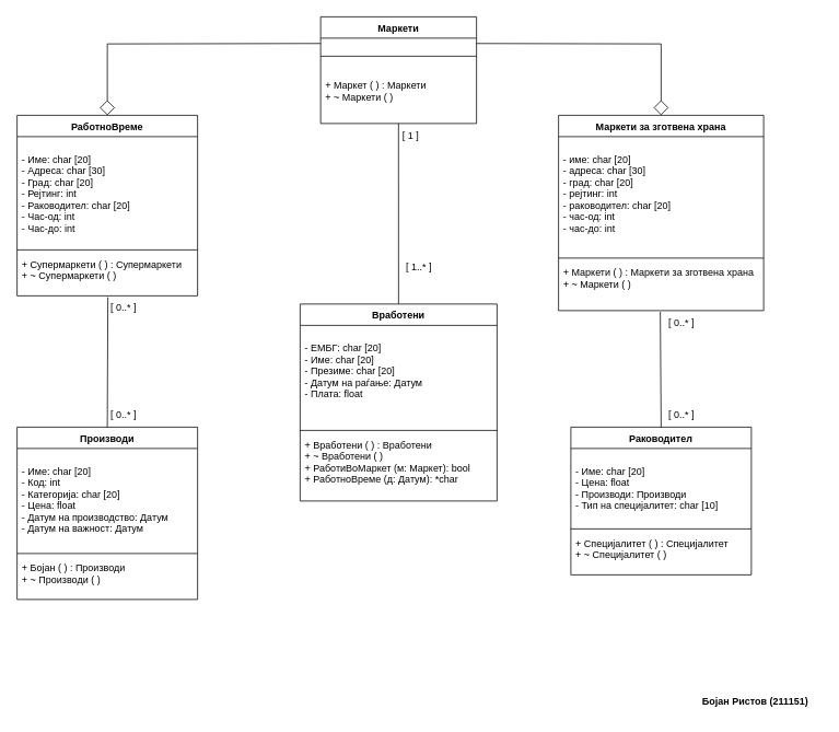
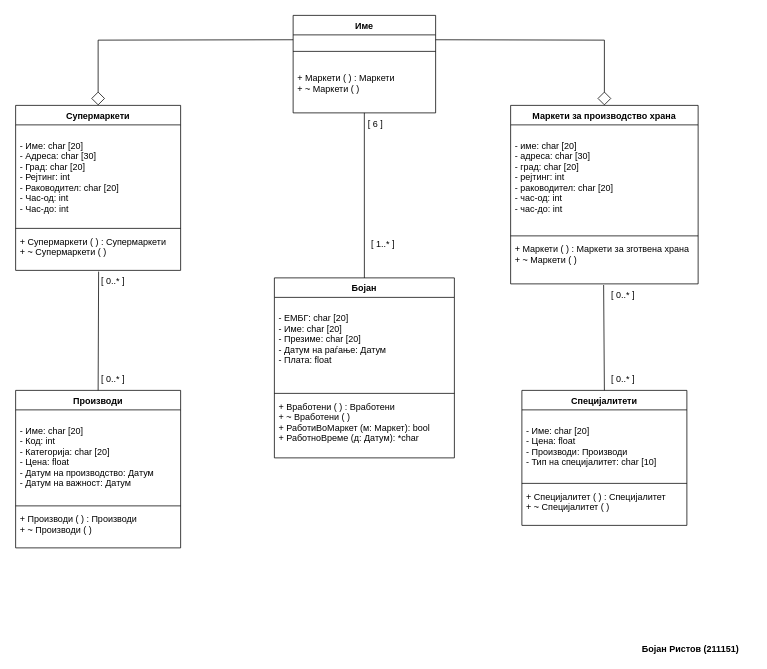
- <mxCell id="22" value="Маркети" style="swimlane;fontStyle=1;align=center;verticalAlign=top;childLayout=stackLayout;horizontal=1;startSize=26;horizontalStack=0;resizeParent=1;resizeParentMax=0;resizeLast=0;collapsible=1;marginBottom=0;" vertex="1" parent="1"><mxGeometry x="390" y="20" width="190" height="130" as="geometry" /></mxCell>
+ <mxCell id="22" value="Име" style="swimlane;fontStyle=1;align=center;verticalAlign=top;childLayout=stackLayout;horizontal=1;startSize=26;horizontalStack=0;resizeParent=1;resizeParentMax=0;resizeLast=0;collapsible=1;marginBottom=0;" vertex="1" parent="1"><mxGeometry x="390" y="20" width="190" height="130" as="geometry" /></mxCell>
- <mxCell id="24" value="+ Маркет ( ) : Маркети &#10;+ ~ Маркети ( )" style="text;strokeColor=none;fillColor=none;align=left;verticalAlign=top;spacingLeft=4;spacingRight=4;overflow=hidden;rotatable=0;points=[[0,0.5],[1,0.5]];portConstraint=eastwest;" vertex="1" parent="22"><mxGeometry y="70" width="190" height="60" as="geometry" /></mxCell>
+ <mxCell id="24" value="+ Маркети ( ) : Маркети &#10;+ ~ Маркети ( )" style="text;strokeColor=none;fillColor=none;align=left;verticalAlign=top;spacingLeft=4;spacingRight=4;overflow=hidden;rotatable=0;points=[[0,0.5],[1,0.5]];portConstraint=eastwest;" vertex="1" parent="22"><mxGeometry y="70" width="190" height="60" as="geometry" /></mxCell>
- <mxCell id="2" value="РаботноВреме" style="swimlane;fontStyle=1;align=center;verticalAlign=top;childLayout=stackLayout;horizontal=1;startSize=26;horizontalStack=0;resizeParent=1;resizeParentMax=0;resizeLast=0;collapsible=1;marginBottom=0;" vertex="1" parent="1"><mxGeometry x="20" y="140" width="220" height="220" as="geometry" /></mxCell>
+ <mxCell id="2" value="Супермаркети" style="swimlane;fontStyle=1;align=center;verticalAlign=top;childLayout=stackLayout;horizontal=1;startSize=26;horizontalStack=0;resizeParent=1;resizeParentMax=0;resizeLast=0;collapsible=1;marginBottom=0;" vertex="1" parent="1"><mxGeometry x="20" y="140" width="220" height="220" as="geometry" /></mxCell>
- <mxCell id="6" value="Маркети за зготвена храна" style="swimlane;fontStyle=1;align=center;verticalAlign=top;childLayout=stackLayout;horizontal=1;startSize=26;horizontalStack=0;resizeParent=1;resizeParentMax=0;resizeLast=0;collapsible=1;marginBottom=0;" vertex="1" parent="1"><mxGeometry x="680" y="140" width="250" height="238" as="geometry" /></mxCell>
+ <mxCell id="6" value="Маркети за производство храна" style="swimlane;fontStyle=1;align=center;verticalAlign=top;childLayout=stackLayout;horizontal=1;startSize=26;horizontalStack=0;resizeParent=1;resizeParentMax=0;resizeLast=0;collapsible=1;marginBottom=0;" vertex="1" parent="1"><mxGeometry x="680" y="140" width="250" height="238" as="geometry" /></mxCell>
- <mxCell id="34" value="[ 1 ]" style="text;html=1;strokeColor=none;fillColor=none;align=center;verticalAlign=middle;whiteSpace=wrap;rounded=0;" vertex="1" parent="1"><mxGeometry x="470" y="150" width="60" height="30" as="geometry" /></mxCell>
+ <mxCell id="34" value="[ 6 ]" style="text;html=1;strokeColor=none;fillColor=none;align=center;verticalAlign=middle;whiteSpace=wrap;rounded=0;" vertex="1" parent="1"><mxGeometry x="470" y="150" width="60" height="30" as="geometry" /></mxCell>
- <mxCell id="18" value="Вработени" style="swimlane;fontStyle=1;align=center;verticalAlign=top;childLayout=stackLayout;horizontal=1;startSize=26;horizontalStack=0;resizeParent=1;resizeParentMax=0;resizeLast=0;collapsible=1;marginBottom=0;" vertex="1" parent="1"><mxGeometry x="365" y="370" width="240" height="240" as="geometry" /></mxCell>
+ <mxCell id="18" value="Бојан" style="swimlane;fontStyle=1;align=center;verticalAlign=top;childLayout=stackLayout;horizontal=1;startSize=26;horizontalStack=0;resizeParent=1;resizeParentMax=0;resizeLast=0;collapsible=1;marginBottom=0;" vertex="1" parent="1"><mxGeometry x="365" y="370" width="240" height="240" as="geometry" /></mxCell>
- <mxCell id="14" value="Раководител" style="swimlane;fontStyle=1;align=center;verticalAlign=top;childLayout=stackLayout;horizontal=1;startSize=26;horizontalStack=0;resizeParent=1;resizeParentMax=0;resizeLast=0;collapsible=1;marginBottom=0;" vertex="1" parent="1"><mxGeometry x="695" y="520" width="220" height="180" as="geometry" /></mxCell>
+ <mxCell id="14" value="Специјалитети" style="swimlane;fontStyle=1;align=center;verticalAlign=top;childLayout=stackLayout;horizontal=1;startSize=26;horizontalStack=0;resizeParent=1;resizeParentMax=0;resizeLast=0;collapsible=1;marginBottom=0;" vertex="1" parent="1"><mxGeometry x="695" y="520" width="220" height="180" as="geometry" /></mxCell>
- <mxCell id="13" value="+ Бојан ( ) : Производи&#10;+ ~ Производи ( )" style="text;strokeColor=none;fillColor=none;align=left;verticalAlign=top;spacingLeft=4;spacingRight=4;overflow=hidden;rotatable=0;points=[[0,0.5],[1,0.5]];portConstraint=eastwest;" vertex="1" parent="10"><mxGeometry y="158" width="220" height="52" as="geometry" /></mxCell>
+ <mxCell id="13" value="+ Производи ( ) : Производи&#10;+ ~ Производи ( )" style="text;strokeColor=none;fillColor=none;align=left;verticalAlign=top;spacingLeft=4;spacingRight=4;overflow=hidden;rotatable=0;points=[[0,0.5],[1,0.5]];portConstraint=eastwest;" vertex="1" parent="10"><mxGeometry y="158" width="220" height="52" as="geometry" /></mxCell>
- <mxCell id="36" value="&lt;b&gt;Бојан Ристов (211151)&lt;/b&gt;" style="text;html=1;strokeColor=none;fillColor=none;align=center;verticalAlign=middle;whiteSpace=wrap;rounded=0;" vertex="1" parent="1"><mxGeometry x="840" y="840" width="160" height="30" as="geometry" /></mxCell>
+ <mxCell id="36" value="&lt;b&gt;Бојан Ристов (211151)&lt;/b&gt;" style="text;html=1;strokeColor=none;fillColor=none;align=center;verticalAlign=middle;whiteSpace=wrap;rounded=0;" vertex="1" parent="1"><mxGeometry x="840" y="850" width="160" height="30" as="geometry" /></mxCell>
